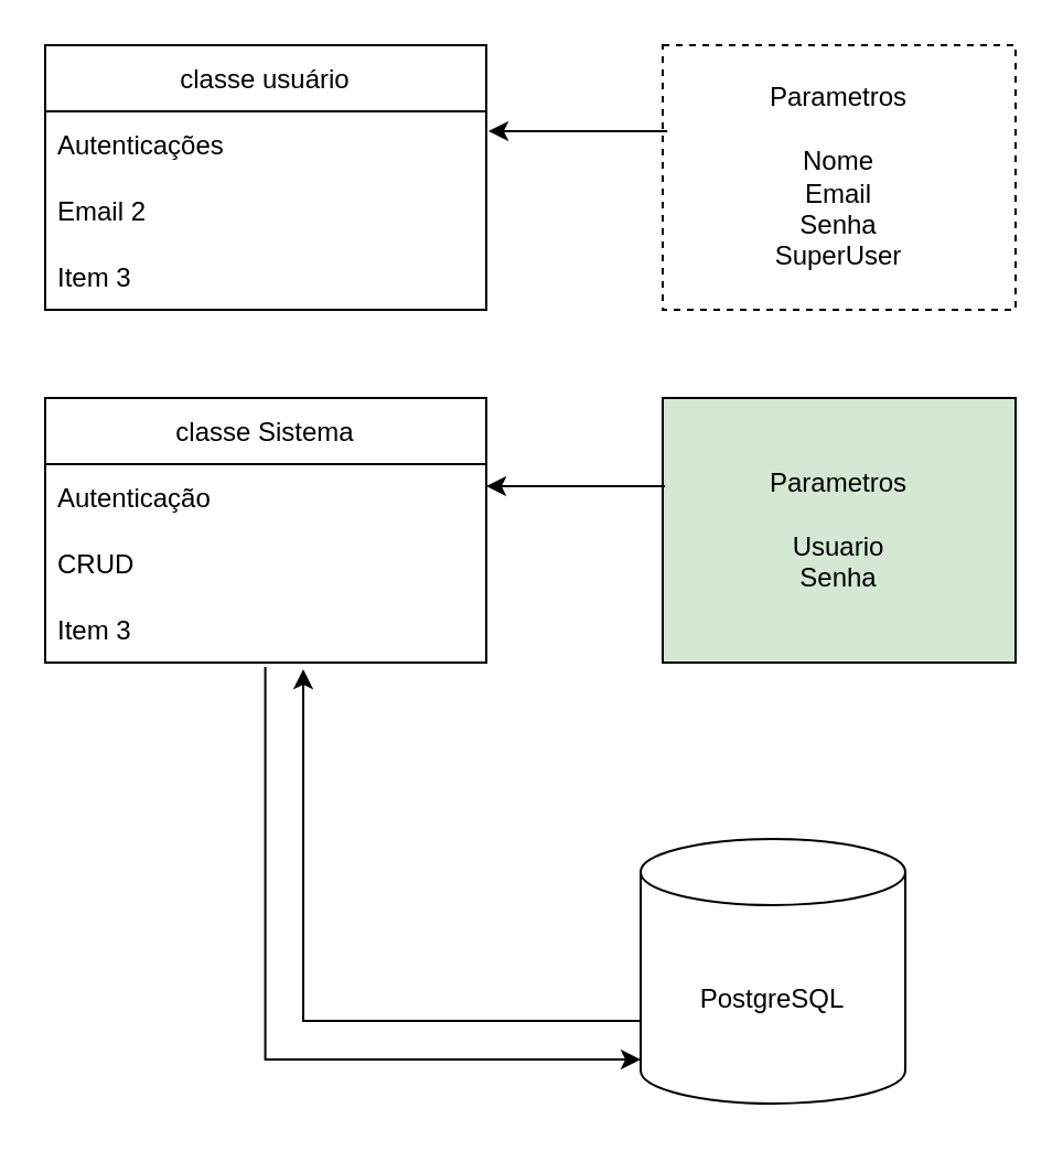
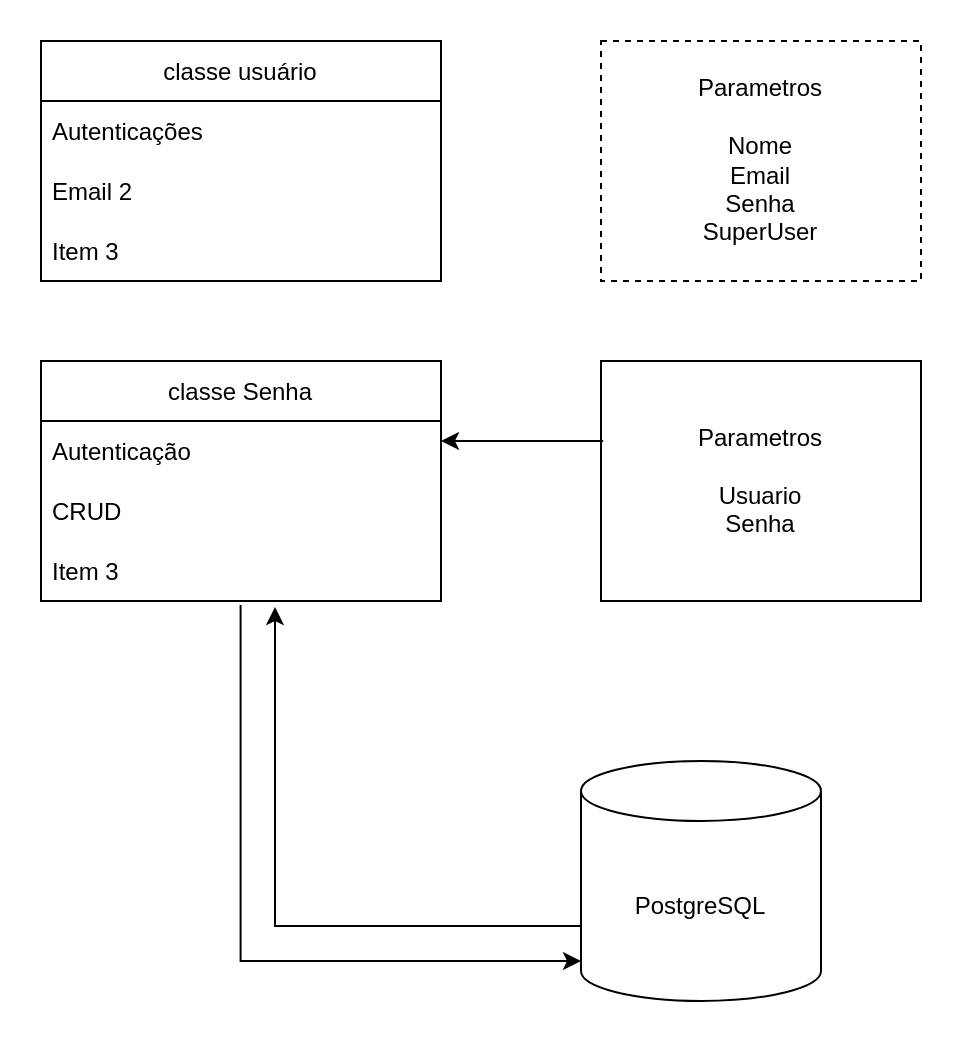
- <mxCell id="11" value="" style="endArrow=classic;html=1;rounded=0;entryX=1.005;entryY=0.3;entryDx=0;entryDy=0;entryPerimeter=0;exitX=0.013;exitY=0.325;exitDx=0;exitDy=0;exitPerimeter=0;" edge="1" parent="1" source="10" target="3"><mxGeometry width="50" height="50" relative="1" as="geometry"><mxPoint x="370" y="180" as="sourcePoint" /><mxPoint x="410" y="130" as="targetPoint" /></mxGeometry></mxCell>
- <mxCell id="6" value="classe Sistema" style="swimlane;fontStyle=0;childLayout=stackLayout;horizontal=1;startSize=30;horizontalStack=0;resizeParent=1;resizeParentMax=0;resizeLast=0;collapsible=1;marginBottom=0;" vertex="1" parent="1"><mxGeometry x="20" y="180" width="200" height="120" as="geometry" /></mxCell>
+ <mxCell id="6" value="classe Senha" style="swimlane;fontStyle=0;childLayout=stackLayout;horizontal=1;startSize=30;horizontalStack=0;resizeParent=1;resizeParentMax=0;resizeLast=0;collapsible=1;marginBottom=0;" vertex="1" parent="1"><mxGeometry x="20" y="180" width="200" height="120" as="geometry" /></mxCell>
- <mxCell id="13" value="Parametros&lt;br&gt;&lt;br&gt;Usuario&lt;br&gt;Senha" style="rounded=0;whiteSpace=wrap;html=1;fillColor=#d5e8d4;" vertex="1" parent="1"><mxGeometry x="300" y="180" width="160" height="120" as="geometry" /></mxCell>
+ <mxCell id="13" value="Parametros&lt;br&gt;&lt;br&gt;Usuario&lt;br&gt;Senha" style="rounded=0;whiteSpace=wrap;html=1;" vertex="1" parent="1"><mxGeometry x="300" y="180" width="160" height="120" as="geometry" /></mxCell>
